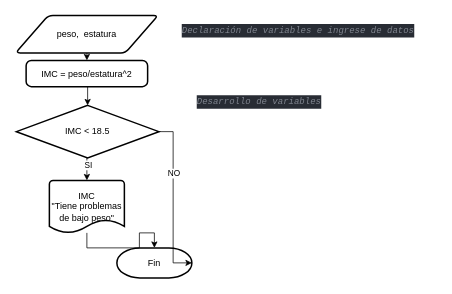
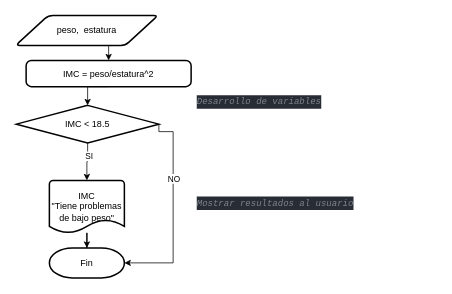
- <mxCell id="12" value="&lt;meta charset=&quot;utf-8&quot;&gt;&lt;div style=&quot;font-style: normal; font-variant-caps: normal; font-weight: normal; letter-spacing: normal; text-align: start; text-indent: 0px; text-transform: none; word-spacing: 0px; -webkit-text-stroke-width: 0px; text-decoration: none; color: rgb(171, 178, 191); background-color: rgb(40, 44, 52); font-family: &amp;quot;Fira Code&amp;quot;, &amp;quot;Menlo for Powerline&amp;quot;, Menlo, Monaco, &amp;quot;Courier New&amp;quot;, monospace; font-size: 12px; line-height: 18px;&quot;&gt;&lt;div&gt;&lt;span style=&quot;color: rgb(127, 132, 142); font-style: italic;&quot;&gt;Declaración de variables e ingrese de datos&lt;/span&gt;&lt;/div&gt;&lt;/div&gt;" style="text;whiteSpace=wrap;html=1;" vertex="1" parent="1"><mxGeometry x="240" y="25" width="340" height="30" as="geometry" /></mxCell>
- <mxCell id="3" value="peso, &amp;nbsp;estatura" style="shape=parallelogram;html=1;strokeWidth=2;perimeter=parallelogramPerimeter;whiteSpace=wrap;rounded=1;arcSize=12;size=0.23;" vertex="1" parent="1"><mxGeometry x="20" y="20" width="190" height="50" as="geometry" /></mxCell>
+ <mxCell id="3" value="peso, &amp;nbsp;estatura" style="shape=parallelogram;html=1;strokeWidth=2;perimeter=parallelogramPerimeter;whiteSpace=wrap;rounded=1;arcSize=12;size=0.23;" vertex="1" parent="1"><mxGeometry x="20" y="20" width="190" height="40" as="geometry" /></mxCell>
- <mxCell id="14" value="IMC = peso/estatura^2" style="rounded=1;whiteSpace=wrap;html=1;absoluteArcSize=1;arcSize=14;strokeWidth=2;" vertex="1" parent="1"><mxGeometry x="34" y="80" width="162" height="35" as="geometry" /></mxCell>
+ <mxCell id="14" value="IMC = peso/estatura^2" style="rounded=1;whiteSpace=wrap;html=1;absoluteArcSize=1;arcSize=14;strokeWidth=2;" vertex="1" parent="1"><mxGeometry x="34" y="80" width="220" height="35" as="geometry" /></mxCell>
- <mxCell id="9" value="IMC &amp;lt; 18.5" style="strokeWidth=2;html=1;shape=mxgraph.flowchart.decision;whiteSpace=wrap;" vertex="1" parent="1"><mxGeometry x="21" y="140" width="190" height="70" as="geometry" /></mxCell>
+ <mxCell id="9" value="IMC &amp;lt; 18.5" style="strokeWidth=2;html=1;shape=mxgraph.flowchart.decision;whiteSpace=wrap;" vertex="1" parent="1"><mxGeometry x="21" y="140" width="190" height="50" as="geometry" /></mxCell>
+ <mxCell id="10" value="&lt;div style=&quot;font-style: normal; font-variant-caps: normal; font-weight: normal; letter-spacing: normal; text-align: start; text-indent: 0px; text-transform: none; word-spacing: 0px; -webkit-text-stroke-width: 0px; text-decoration: none; color: rgb(171, 178, 191); background-color: rgb(40, 44, 52); font-family: &amp;quot;Fira Code&amp;quot;, &amp;quot;Menlo for Powerline&amp;quot;, Menlo, Monaco, &amp;quot;Courier New&amp;quot;, monospace; font-size: 12px; line-height: 18px;&quot;&gt;&lt;div&gt;&lt;span style=&quot;color: rgb(127, 132, 142); font-style: italic;&quot;&gt;Mostrar resultados al usuario&lt;/span&gt;&lt;/div&gt;&lt;/div&gt;" style="text;whiteSpace=wrap;html=1;" vertex="1" parent="1"><mxGeometry x="260" y="255" width="240" height="30" as="geometry" /></mxCell>
- <mxCell id="4" value="Fin" style="strokeWidth=2;html=1;shape=mxgraph.flowchart.terminator;whiteSpace=wrap;" vertex="1" parent="1"><mxGeometry x="155" y="330" width="100" height="40" as="geometry" /></mxCell>
+ <mxCell id="4" value="Fin" style="strokeWidth=2;html=1;shape=mxgraph.flowchart.terminator;whiteSpace=wrap;" vertex="1" parent="1"><mxGeometry x="65" y="330" width="100" height="40" as="geometry" /></mxCell>
